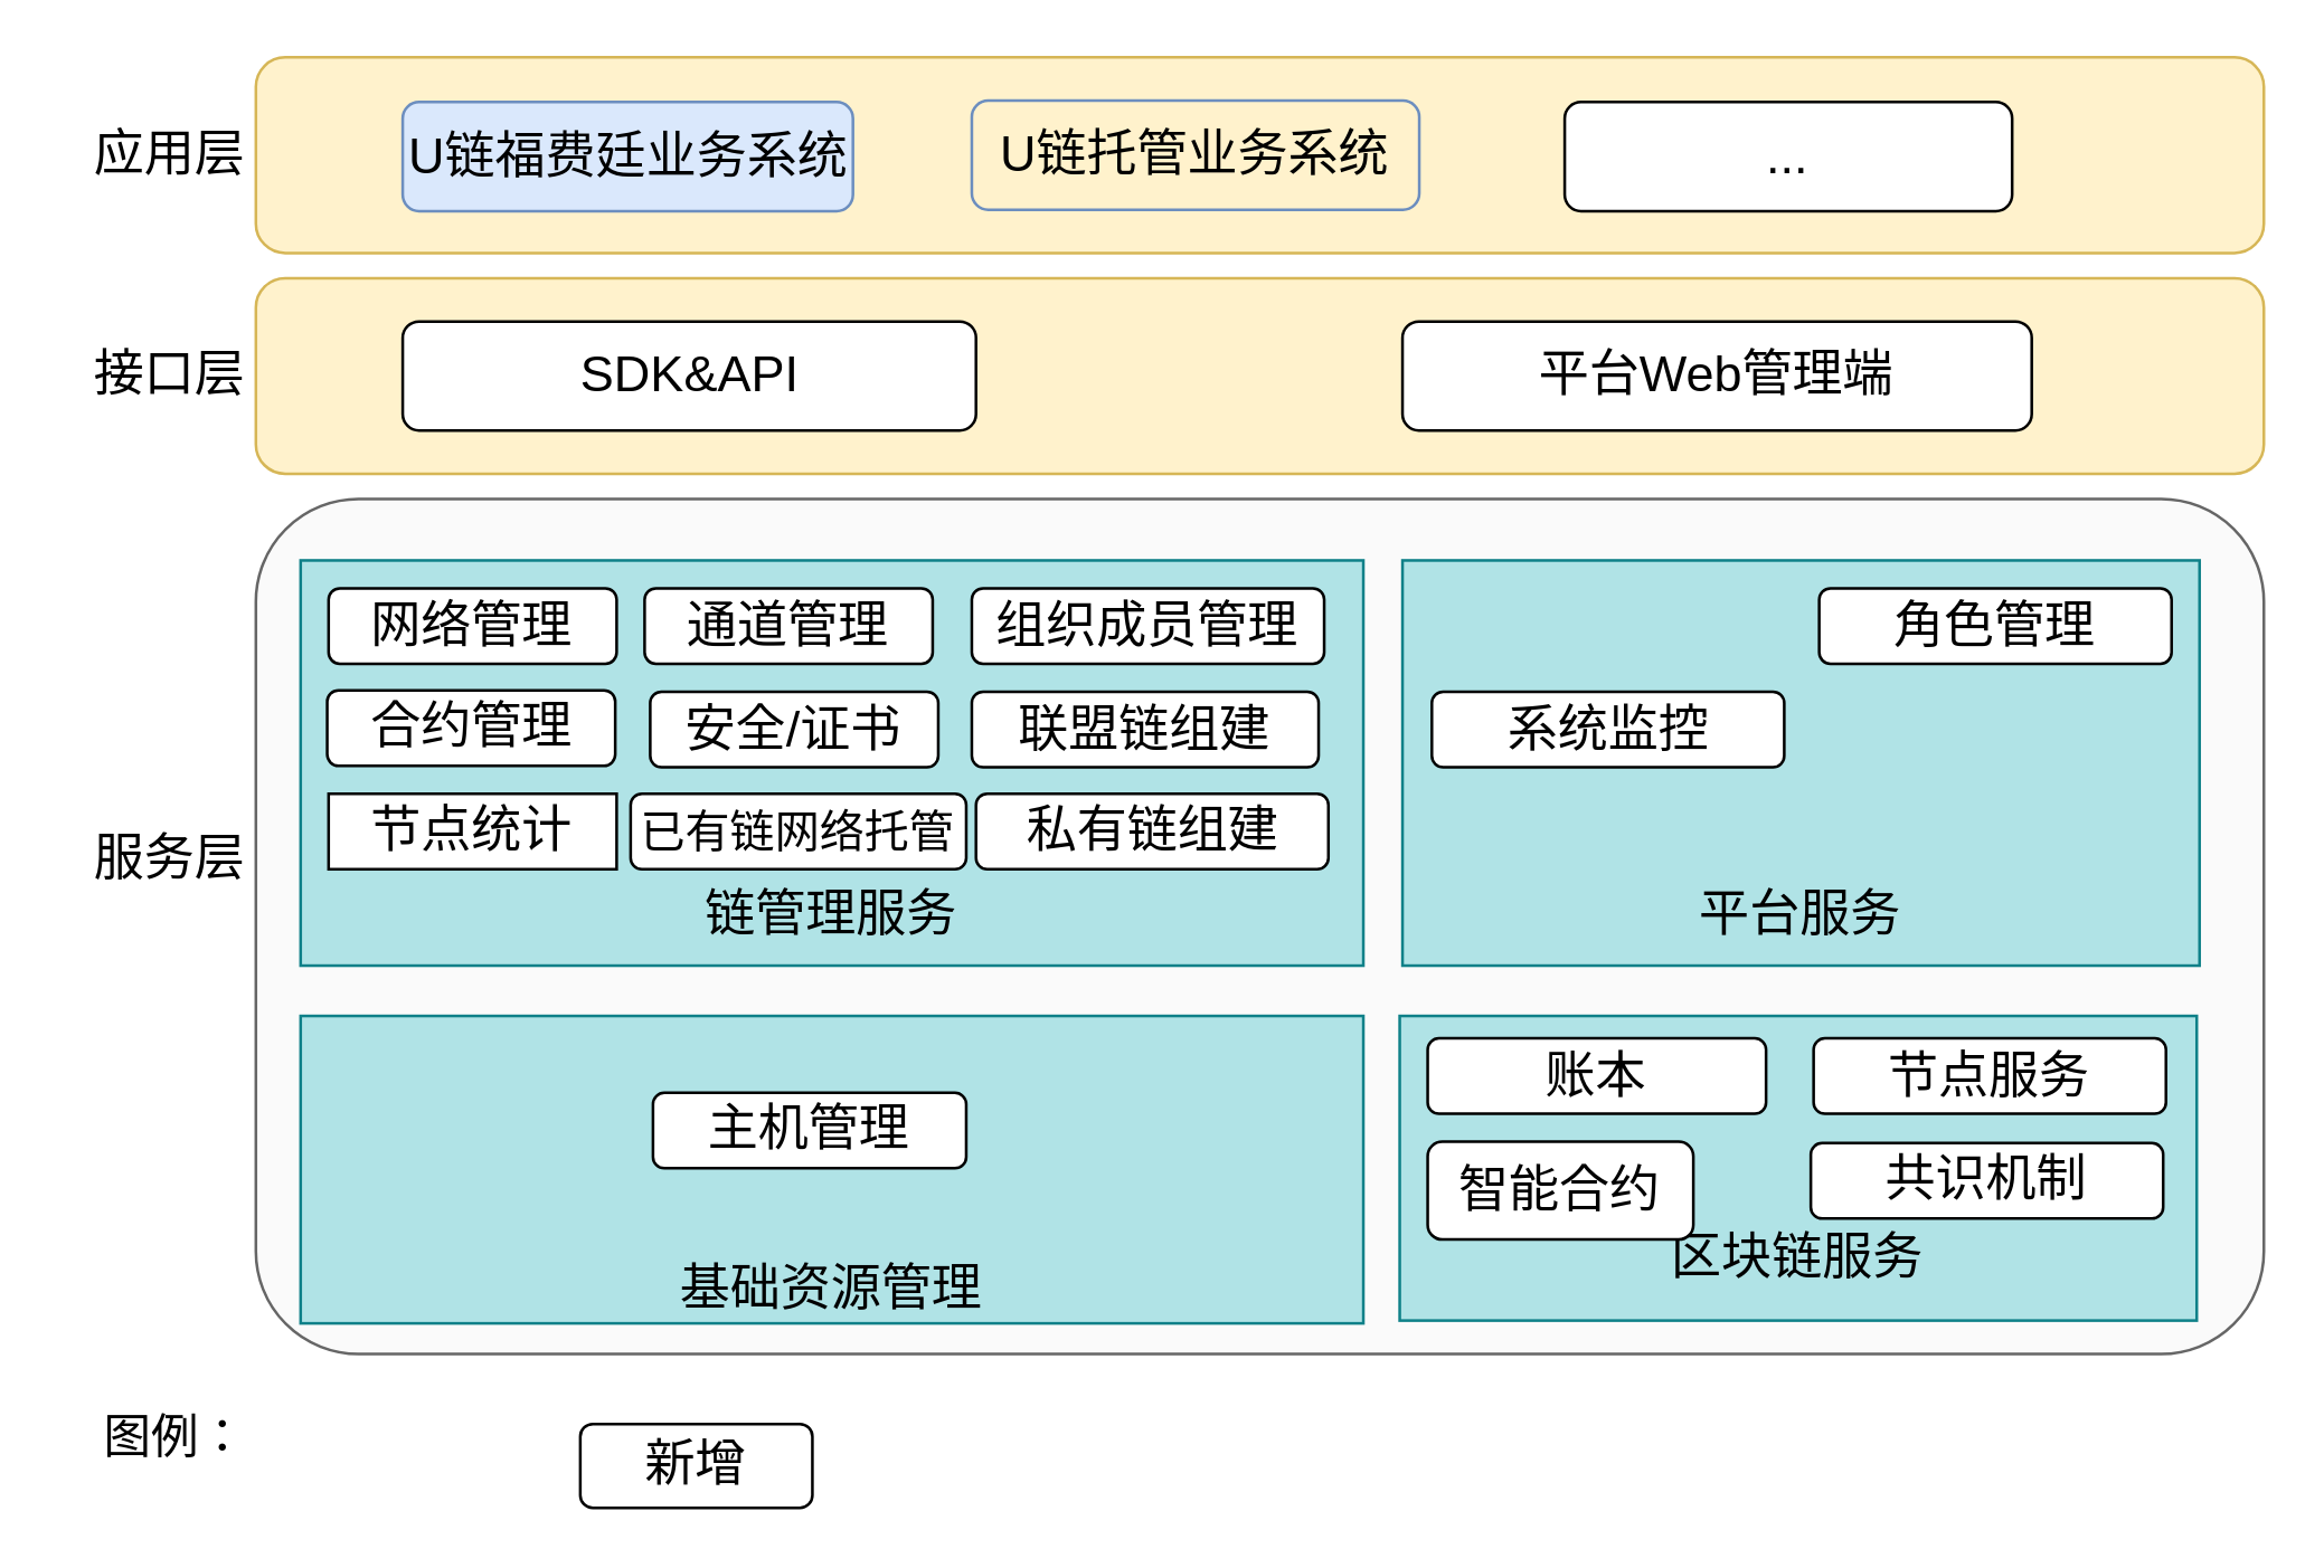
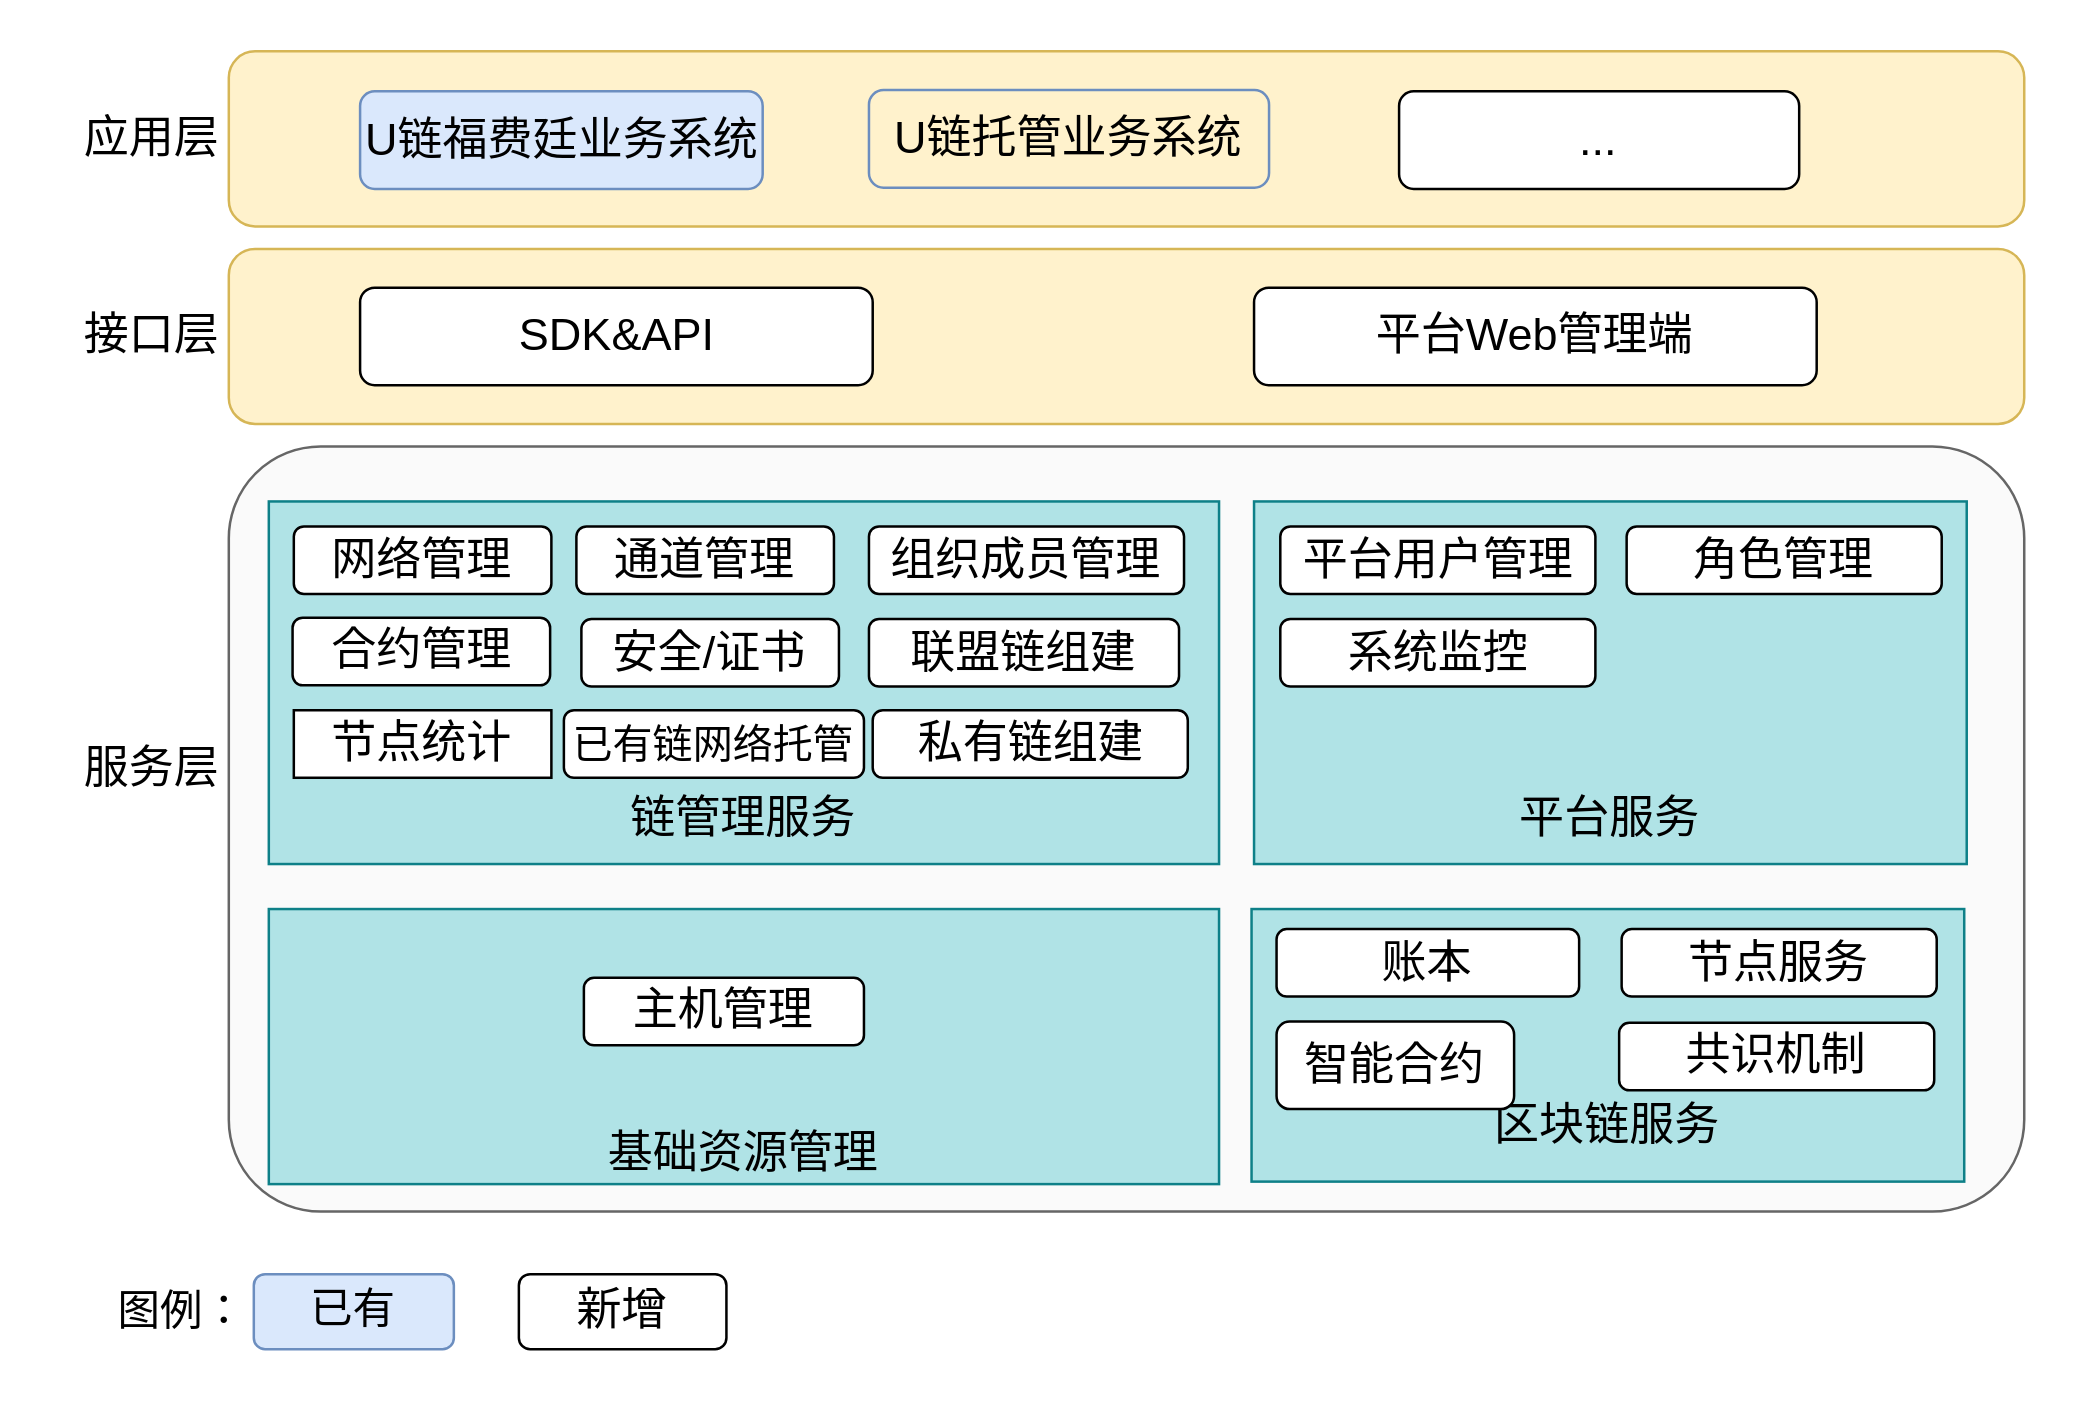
+ <mxCell id="27" value="平台用户管理" style="rounded=1;whiteSpace=wrap;html=1;shadow=0;glass=0;comic=0;fontSize=18;" vertex="1" parent="1"><mxGeometry x="511.5" y="210" width="126" height="27" as="geometry" /></mxCell>
- <mxCell id="31" value="图例：" style="text;html=1;strokeColor=none;fillColor=none;align=center;verticalAlign=middle;whiteSpace=wrap;rounded=0;fontSize=17;" vertex="1" parent="1"><mxGeometry x="34" y="505" width="57" height="20" as="geometry" /></mxCell>
+ <mxCell id="31" value="图例：" style="text;html=1;strokeColor=none;fillColor=none;align=center;verticalAlign=middle;whiteSpace=wrap;rounded=0;fontSize=17;" vertex="1" parent="1"><mxGeometry x="44" y="515" width="57" height="20" as="geometry" /></mxCell>
+ <mxCell id="29" value="已有" style="rounded=1;whiteSpace=wrap;html=1;fillColor=#dae8fc;fontSize=17;strokeColor=#6c8ebf;" vertex="1" parent="1"><mxGeometry x="101" y="509" width="80" height="30" as="geometry" /></mxCell>
